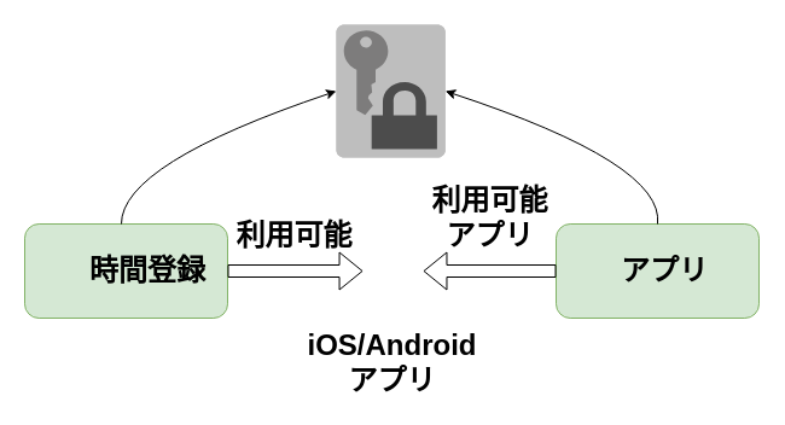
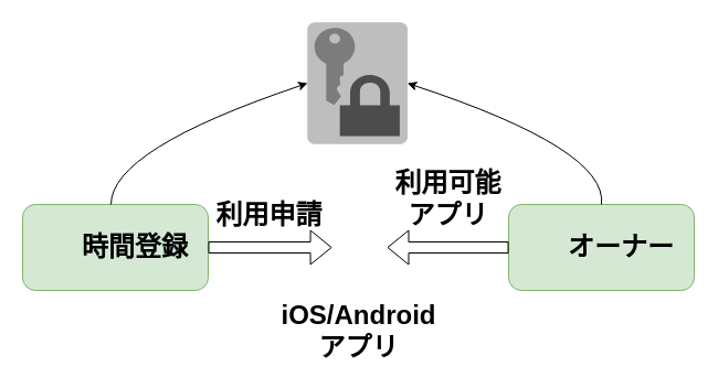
- <mxCell id="11" value="&lt;b&gt;利用可能&lt;/b&gt;" style="text;html=1;align=center;verticalAlign=middle;resizable=0;points=[];autosize=1;strokeColor=none;fillColor=none;fontSize=24;" vertex="1" parent="1"><mxGeometry x="188" y="180" width="110" height="30" as="geometry" /></mxCell>
+ <mxCell id="11" value="&lt;b&gt;利用申請&lt;/b&gt;" style="text;html=1;align=center;verticalAlign=middle;resizable=0;points=[];autosize=1;strokeColor=none;fillColor=none;fontSize=24;" vertex="1" parent="1"><mxGeometry x="188" y="180" width="110" height="30" as="geometry" /></mxCell>
- <mxCell id="3" value="&lt;font style=&quot;font-size: 24px;&quot;&gt;アプリ&lt;/font&gt;" style="label;image=https://cdn3.iconfinder.com/data/icons/user-avatars-1/512/users-9-2-128.png;whiteSpace=wrap;html=1;rounded=1;fillColor=#d5e8d4;strokeColor=#82b366;" vertex="1" parent="1"><mxGeometry x="460" y="185" width="168" height="78" as="geometry" /></mxCell>
+ <mxCell id="3" value="&lt;font style=&quot;font-size: 24px;&quot;&gt;オーナー&lt;/font&gt;" style="label;image=https://cdn3.iconfinder.com/data/icons/user-avatars-1/512/users-9-2-128.png;whiteSpace=wrap;html=1;rounded=1;fillColor=#d5e8d4;strokeColor=#82b366;" vertex="1" parent="1"><mxGeometry x="460" y="185" width="168" height="78" as="geometry" /></mxCell>
